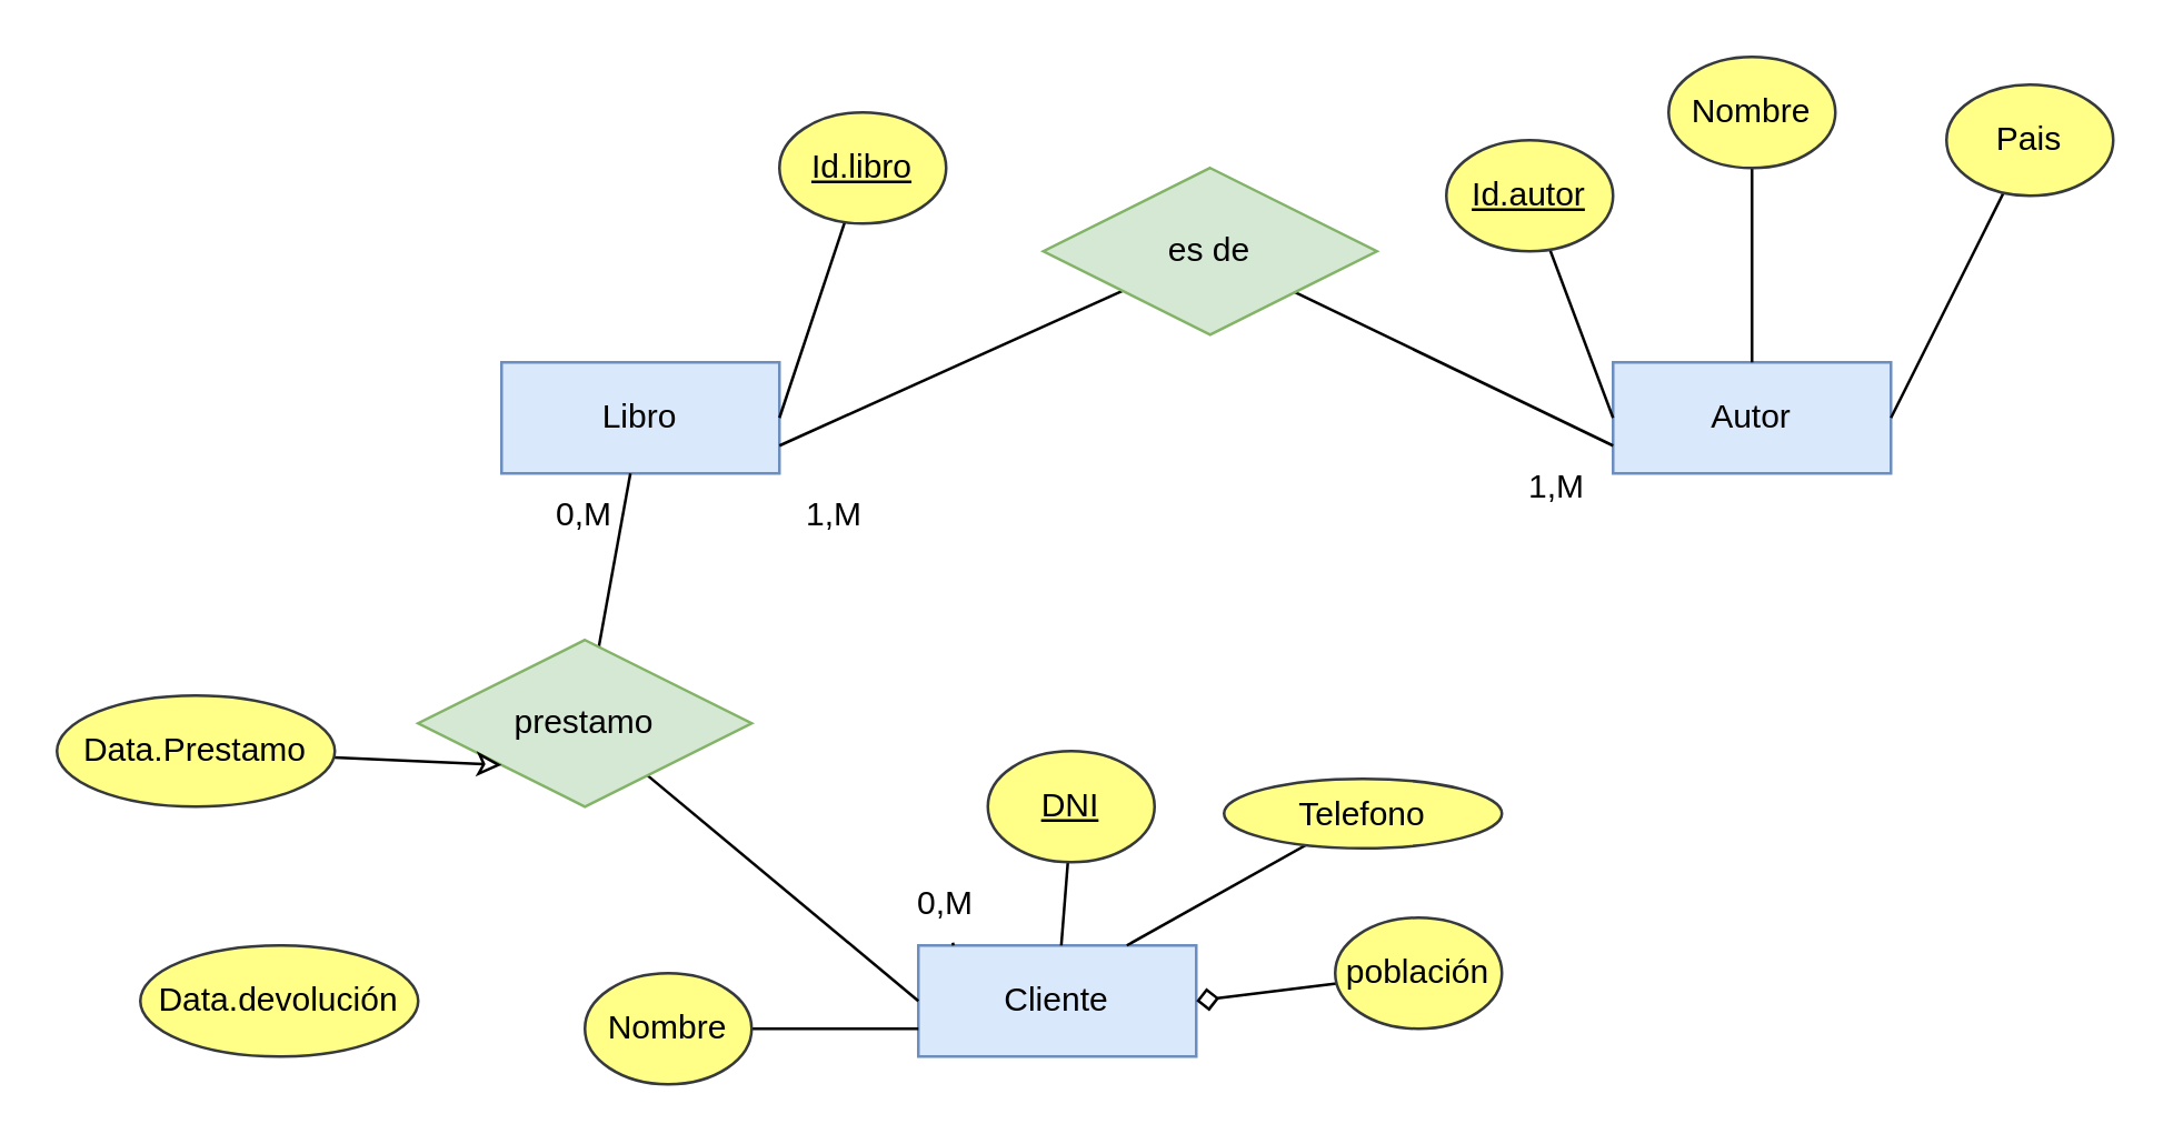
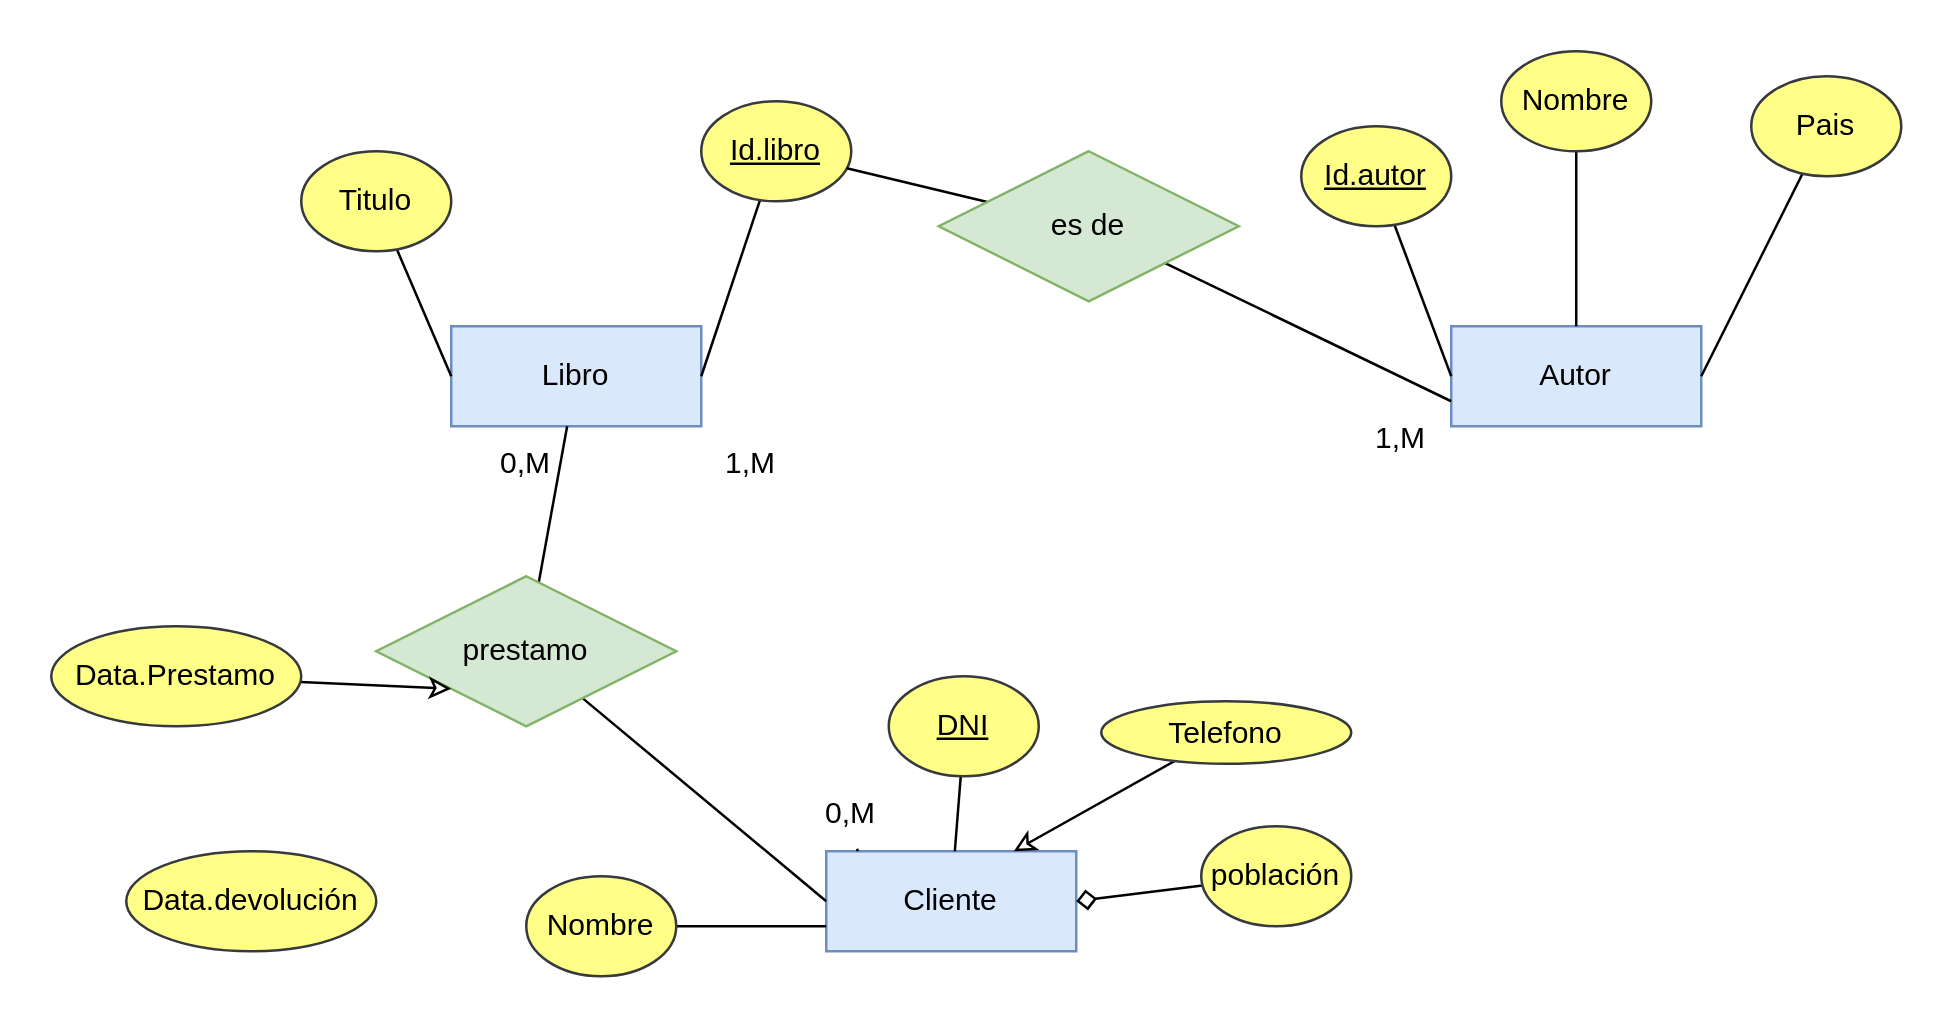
+ <mxCell id="6" value="Titulo" style="ellipse;whiteSpace=wrap;html=1;align=center;fillColor=#ffff88;strokeColor=#36393d;" vertex="1" parent="1"><mxGeometry x="120" y="60" width="60" height="40" as="geometry" /></mxCell>
+ <mxCell id="5" style="rounded=0;orthogonalLoop=1;jettySize=auto;html=1;entryX=0;entryY=0.5;entryDx=0;entryDy=0;endArrow=none;endFill=0;" edge="1" parent="1" source="6" target="2"><mxGeometry relative="1" as="geometry" /></mxCell>
- <mxCell id="23" style="edgeStyle=none;rounded=0;orthogonalLoop=1;jettySize=auto;html=1;entryX=1;entryY=0.75;entryDx=0;entryDy=0;endArrow=none;endFill=0;" edge="1" parent="1" source="25" target="2"><mxGeometry relative="1" as="geometry" /></mxCell>
+ <mxCell id="23" style="edgeStyle=none;rounded=0;orthogonalLoop=1;jettySize=auto;html=1;endArrow=none;endFill=0;" edge="1" parent="1" source="25" target="20"><mxGeometry relative="1" as="geometry" /></mxCell>
- <mxCell id="15" style="edgeStyle=none;rounded=0;orthogonalLoop=1;jettySize=auto;html=1;entryX=0.75;entryY=0;entryDx=0;entryDy=0;endArrow=none;endFill=0;" edge="1" parent="1" source="16" target="4"><mxGeometry relative="1" as="geometry" /></mxCell>
+ <mxCell id="15" style="edgeStyle=none;rounded=0;orthogonalLoop=1;jettySize=auto;html=1;entryX=0.75;entryY=0;entryDx=0;entryDy=0;endArrow=classic;endFill=0;" edge="1" parent="1" source="16" target="4"><mxGeometry relative="1" as="geometry" /></mxCell>
